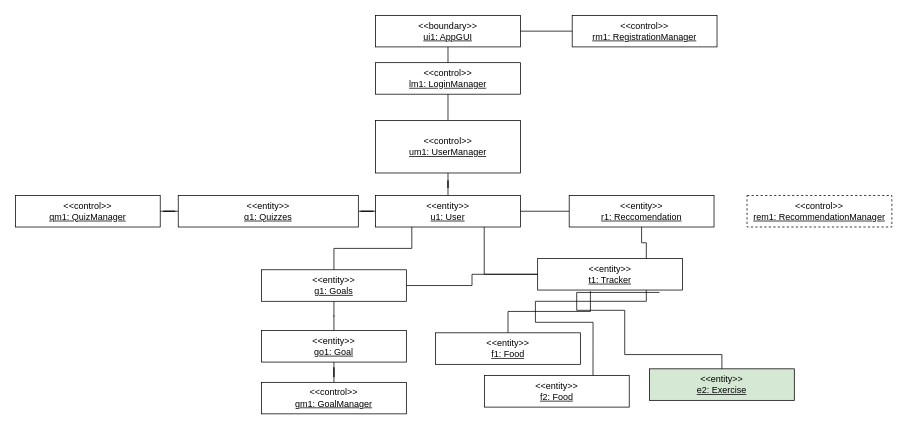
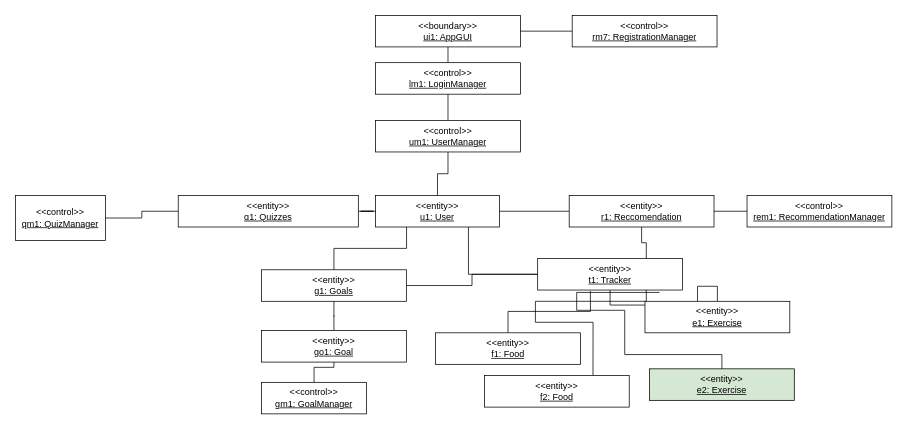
- <mxCell id="7" value="&amp;lt;&amp;lt;control&amp;gt;&amp;gt;&lt;br&gt;&lt;u&gt;rm1: RegistrationManager&lt;/u&gt;" style="rounded=0;whiteSpace=wrap;html=1;" parent="1" vertex="1"><mxGeometry x="762" y="20" width="193" height="42" as="geometry" /></mxCell>
+ <mxCell id="7" value="&amp;lt;&amp;lt;control&amp;gt;&amp;gt;&lt;br&gt;&lt;u&gt;rm7: RegistrationManager&lt;/u&gt;" style="rounded=0;whiteSpace=wrap;html=1;" parent="1" vertex="1"><mxGeometry x="762" y="20" width="193" height="42" as="geometry" /></mxCell>
- <mxCell id="5" value="&amp;lt;&amp;lt;control&amp;gt;&amp;gt;&lt;br&gt;&lt;u&gt;um1: UserManager&lt;/u&gt;" style="rounded=0;whiteSpace=wrap;html=1;" parent="1" vertex="1"><mxGeometry x="500" y="160" width="193" height="70" as="geometry" /></mxCell>
+ <mxCell id="5" value="&amp;lt;&amp;lt;control&amp;gt;&amp;gt;&lt;br&gt;&lt;u&gt;um1: UserManager&lt;/u&gt;" style="rounded=0;whiteSpace=wrap;html=1;" parent="1" vertex="1"><mxGeometry x="500" y="160" width="193" height="42" as="geometry" /></mxCell>
- <mxCell id="12" value="&amp;lt;&amp;lt;control&amp;gt;&amp;gt;&lt;br&gt;&lt;u&gt;qm1: QuizManager&lt;/u&gt;" style="rounded=0;whiteSpace=wrap;html=1;" parent="1" vertex="1"><mxGeometry x="20" y="260" width="193" height="42" as="geometry" /></mxCell>
+ <mxCell id="12" value="&amp;lt;&amp;lt;control&amp;gt;&amp;gt;&lt;br&gt;&lt;u&gt;qm1: QuizManager&lt;/u&gt;" style="rounded=0;whiteSpace=wrap;html=1;" parent="1" vertex="1"><mxGeometry x="20" y="260" width="120" height="60" as="geometry" /></mxCell>
- <mxCell id="8" value="&amp;lt;&amp;lt;entity&amp;gt;&amp;gt;&lt;br&gt;&lt;u&gt;u1: User&lt;/u&gt;" style="rounded=0;whiteSpace=wrap;html=1;" parent="1" vertex="1"><mxGeometry x="500" y="260" width="193" height="42" as="geometry" /></mxCell>
+ <mxCell id="8" value="&amp;lt;&amp;lt;entity&amp;gt;&amp;gt;&lt;br&gt;&lt;u&gt;u1: User&lt;/u&gt;" style="rounded=0;whiteSpace=wrap;html=1;" parent="1" vertex="1"><mxGeometry x="500" y="260" width="165" height="42" as="geometry" /></mxCell>
+ <mxCell id="21" value="" style="edgeStyle=orthogonalEdgeStyle;rounded=0;orthogonalLoop=1;jettySize=auto;html=1;endArrow=none;endFill=0;" parent="1" source="24" target="27" edge="1"><mxGeometry relative="1" as="geometry" /></mxCell>
- <mxCell id="27" value="&amp;lt;&amp;lt;control&amp;gt;&amp;gt;&lt;br&gt;&lt;u&gt;rem1: RecommendationManager&lt;/u&gt;" style="rounded=0;whiteSpace=wrap;html=1;dashed=1;" parent="1" vertex="1"><mxGeometry x="995" y="260" width="193" height="42" as="geometry" /></mxCell>
+ <mxCell id="27" value="&amp;lt;&amp;lt;control&amp;gt;&amp;gt;&lt;br&gt;&lt;u&gt;rem1: RecommendationManager&lt;/u&gt;" style="rounded=0;whiteSpace=wrap;html=1;" parent="1" vertex="1"><mxGeometry x="995" y="260" width="193" height="42" as="geometry" /></mxCell>
+ <mxCell id="14" style="edgeStyle=orthogonalEdgeStyle;rounded=0;orthogonalLoop=1;jettySize=auto;html=1;entryX=0.5;entryY=0;entryDx=0;entryDy=0;endArrow=none;endFill=0;" parent="1" source="15" target="32" edge="1"><mxGeometry relative="1" as="geometry" /></mxCell>
+ <mxCell id="32" value="&amp;lt;&amp;lt;entity&amp;gt;&amp;gt;&lt;br&gt;&lt;u&gt;e1: Exercise&lt;/u&gt;" style="rounded=0;whiteSpace=wrap;html=1;" parent="1" vertex="1"><mxGeometry x="859" y="401" width="193" height="42" as="geometry" /></mxCell>
- <mxCell id="26" value="&amp;lt;&amp;lt;control&amp;gt;&amp;gt;&lt;br&gt;&lt;u&gt;gm1: GoalManager&lt;/u&gt;" style="rounded=0;whiteSpace=wrap;html=1;" parent="1" vertex="1"><mxGeometry x="348" y="509" width="193" height="42" as="geometry" /></mxCell>
+ <mxCell id="26" value="&amp;lt;&amp;lt;control&amp;gt;&amp;gt;&lt;br&gt;&lt;u&gt;gm1: GoalManager&lt;/u&gt;" style="rounded=0;whiteSpace=wrap;html=1;" parent="1" vertex="1"><mxGeometry x="348" y="509" width="140" height="42" as="geometry" /></mxCell>
